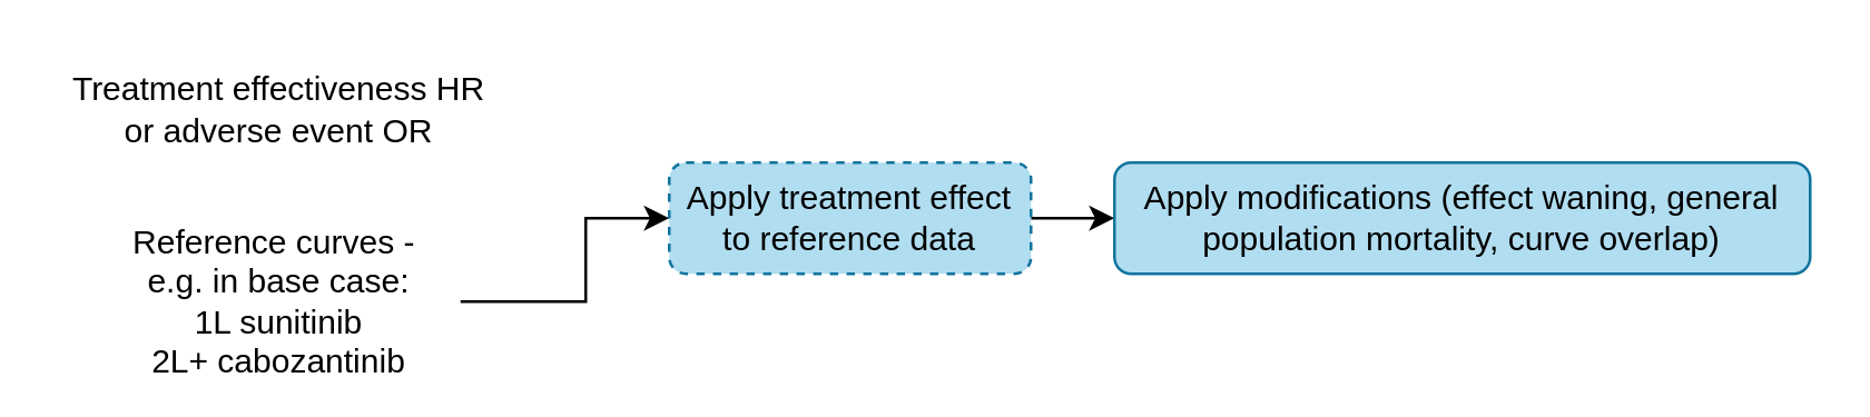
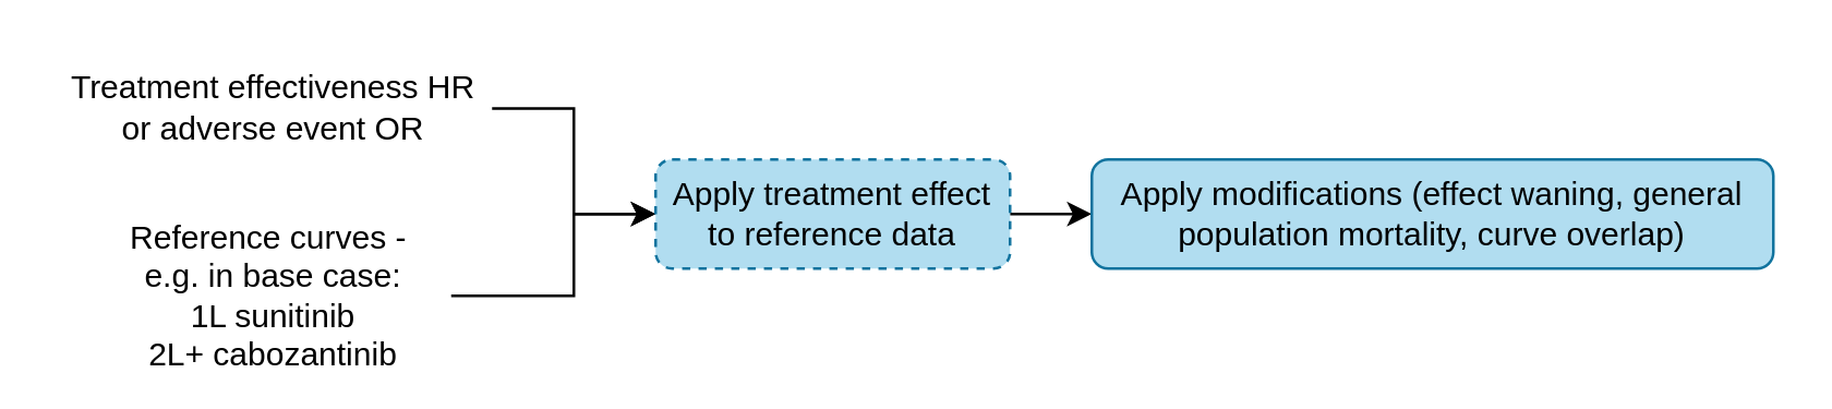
+ <mxCell id="4" style="edgeStyle=orthogonalEdgeStyle;rounded=0;orthogonalLoop=1;jettySize=auto;html=1;exitX=1;exitY=0.5;exitDx=0;exitDy=0;entryX=0;entryY=0.5;entryDx=0;entryDy=0;" edge="1" parent="1" source="5" target="7"><mxGeometry relative="1" as="geometry" /></mxCell>
